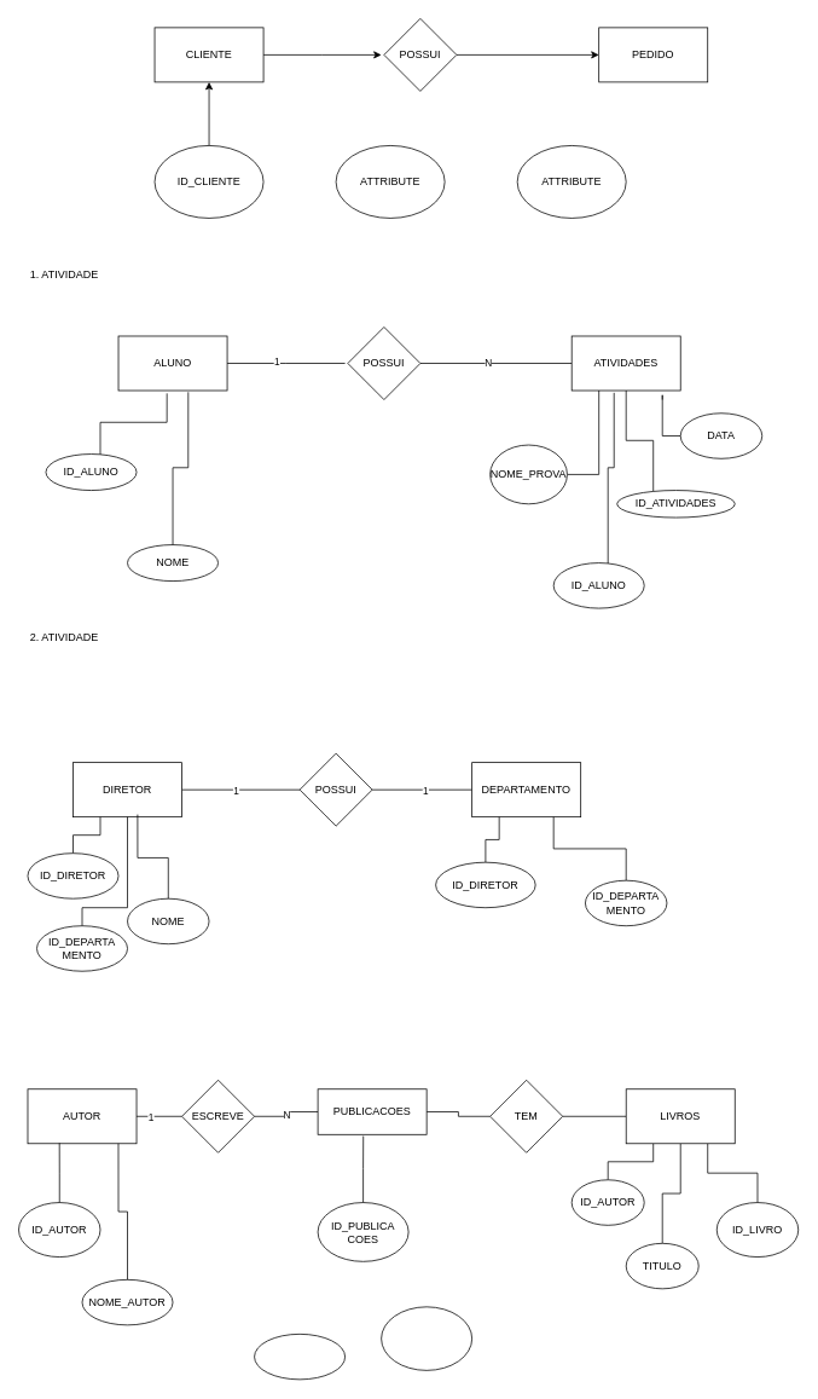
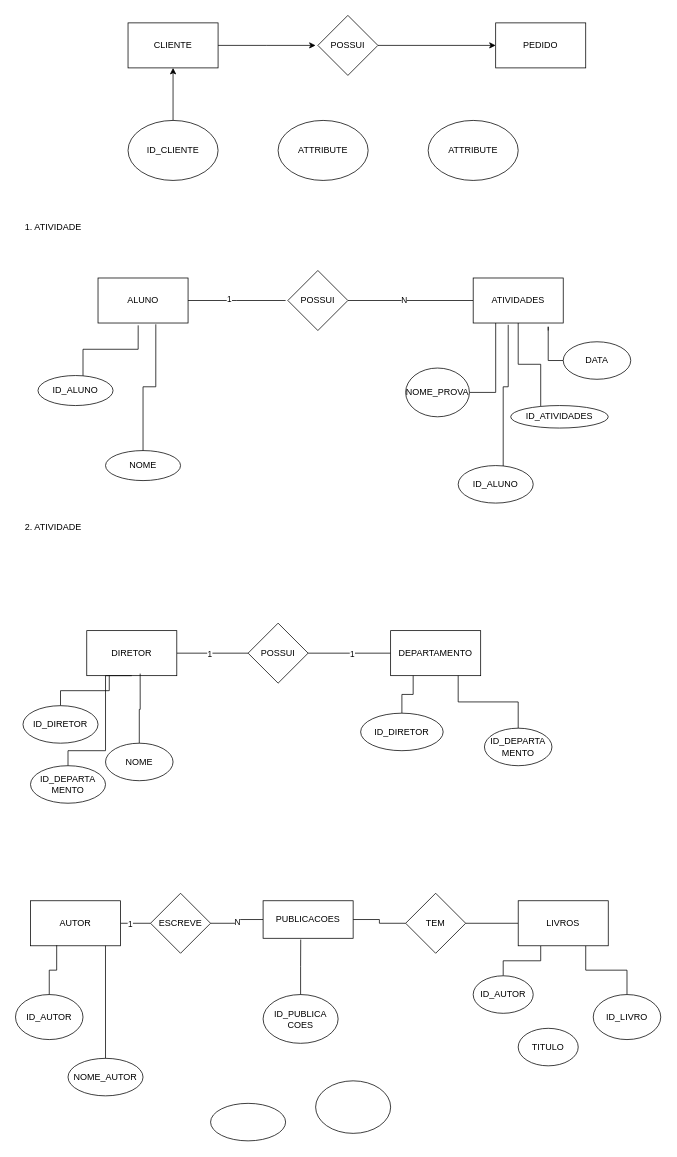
- <mxCell id="34" value="DIRETOR" style="rounded=0;whiteSpace=wrap;html=1;" vertex="1" parent="1"><mxGeometry x="80" y="840" width="120" height="60" as="geometry" /></mxCell>
+ <mxCell id="34" value="DIRETOR" style="rounded=0;whiteSpace=wrap;html=1;" vertex="1" parent="1"><mxGeometry x="115" y="840" width="120" height="60" as="geometry" /></mxCell>
- <mxCell id="51" value="AUTOR" style="rounded=0;whiteSpace=wrap;html=1;" vertex="1" parent="1"><mxGeometry x="30" y="1200" width="120" height="60" as="geometry" /></mxCell>
+ <mxCell id="51" value="AUTOR" style="rounded=0;whiteSpace=wrap;html=1;" vertex="1" parent="1"><mxGeometry x="40" y="1200" width="120" height="60" as="geometry" /></mxCell>
- <mxCell id="63" style="edgeStyle=orthogonalEdgeStyle;rounded=0;orthogonalLoop=1;jettySize=auto;html=1;entryX=0.5;entryY=1;entryDx=0;entryDy=0;endArrow=none;endFill=0;" edge="1" parent="1" source="64" target="67"><mxGeometry relative="1" as="geometry" /></mxCell>
